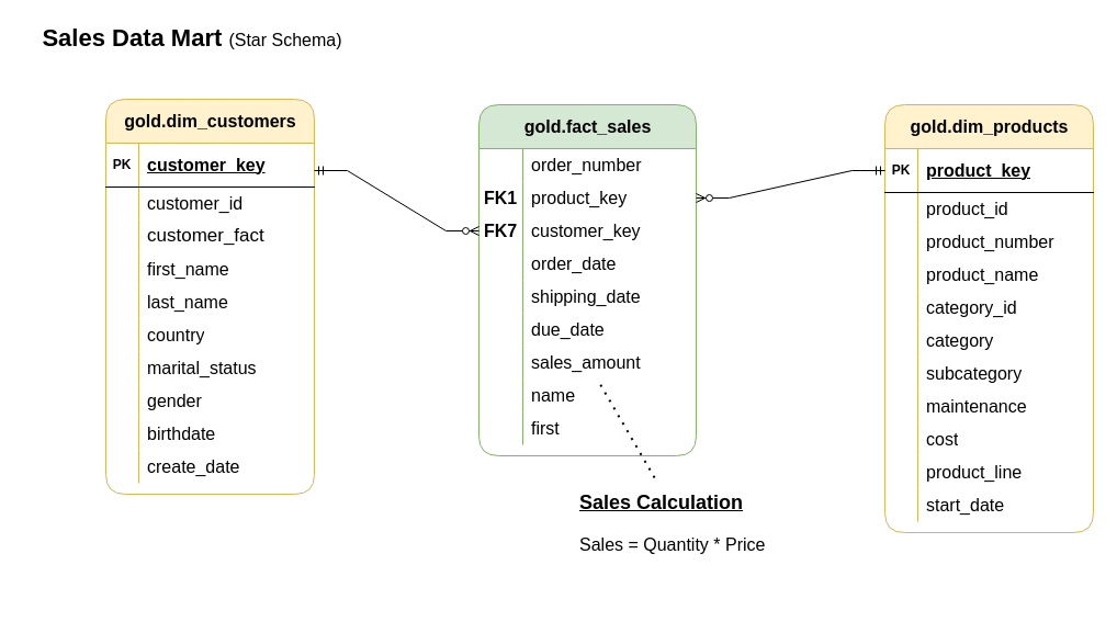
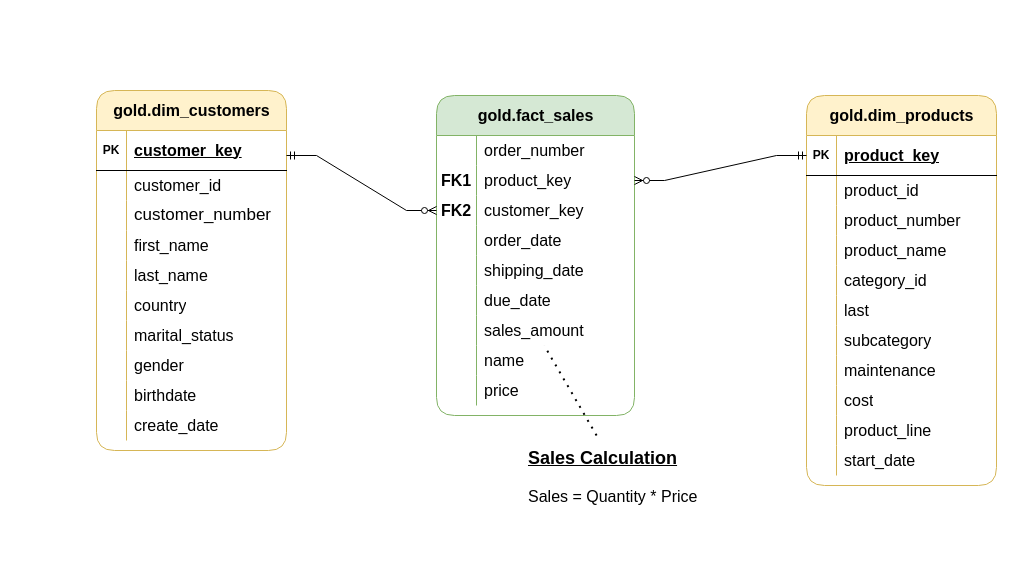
- <mxCell id="99" value="&lt;font style=&quot;&quot;&gt;&lt;b style=&quot;font-size: 22px;&quot;&gt;Sales Data Mart &lt;/b&gt;&lt;font style=&quot;font-size: 16px;&quot;&gt;(Star Schema)&lt;/font&gt;&lt;/font&gt;" style="text;html=1;align=center;verticalAlign=middle;whiteSpace=wrap;rounded=0;" vertex="1" parent="1"><mxGeometry x="20" y="20" width="310" height="30" as="geometry" /></mxCell>
- <mxCell id="75" value="&lt;b&gt;&lt;font style=&quot;font-size: 16px;&quot;&gt;FK7&lt;/font&gt;&lt;/b&gt;" style="shape=partialRectangle;connectable=0;fillColor=none;top=0;left=0;bottom=0;right=0;editable=1;overflow=hidden;whiteSpace=wrap;html=1;" vertex="1" parent="74"><mxGeometry width="40" height="30" as="geometry"><mxRectangle width="40" height="30" as="alternateBounds" /></mxGeometry></mxCell>
+ <mxCell id="75" value="&lt;b&gt;&lt;font style=&quot;font-size: 16px;&quot;&gt;FK2&lt;/font&gt;&lt;/b&gt;" style="shape=partialRectangle;connectable=0;fillColor=none;top=0;left=0;bottom=0;right=0;editable=1;overflow=hidden;whiteSpace=wrap;html=1;" vertex="1" parent="74"><mxGeometry width="40" height="30" as="geometry"><mxRectangle width="40" height="30" as="alternateBounds" /></mxGeometry></mxCell>
- <mxCell id="11" value="&lt;font style=&quot;font-size: 17px;&quot;&gt;customer_fact&lt;/font&gt;" style="shape=partialRectangle;connectable=0;fillColor=none;top=0;left=0;bottom=0;right=0;align=left;spacingLeft=6;overflow=hidden;whiteSpace=wrap;html=1;" vertex="1" parent="9"><mxGeometry x="30" width="160" height="30" as="geometry"><mxRectangle width="160" height="30" as="alternateBounds" /></mxGeometry></mxCell>
+ <mxCell id="11" value="&lt;font style=&quot;font-size: 17px;&quot;&gt;customer_number&lt;/font&gt;" style="shape=partialRectangle;connectable=0;fillColor=none;top=0;left=0;bottom=0;right=0;align=left;spacingLeft=6;overflow=hidden;whiteSpace=wrap;html=1;" vertex="1" parent="9"><mxGeometry x="30" width="160" height="30" as="geometry"><mxRectangle width="160" height="30" as="alternateBounds" /></mxGeometry></mxCell>
- <mxCell id="51" value="&lt;font style=&quot;font-size: 16px;&quot;&gt;category&lt;/font&gt;" style="shape=partialRectangle;connectable=0;fillColor=none;top=0;left=0;bottom=0;right=0;align=left;spacingLeft=6;overflow=hidden;whiteSpace=wrap;html=1;" vertex="1" parent="49"><mxGeometry x="30" width="160" height="30" as="geometry"><mxRectangle width="160" height="30" as="alternateBounds" /></mxGeometry></mxCell>
+ <mxCell id="51" value="&lt;font style=&quot;font-size: 16px;&quot;&gt;last&lt;/font&gt;" style="shape=partialRectangle;connectable=0;fillColor=none;top=0;left=0;bottom=0;right=0;align=left;spacingLeft=6;overflow=hidden;whiteSpace=wrap;html=1;" vertex="1" parent="49"><mxGeometry x="30" width="160" height="30" as="geometry"><mxRectangle width="160" height="30" as="alternateBounds" /></mxGeometry></mxCell>
- <mxCell id="94" value="&lt;font style=&quot;font-size: 16px;&quot;&gt;first&lt;/font&gt;" style="shape=partialRectangle;connectable=0;fillColor=none;top=0;left=0;bottom=0;right=0;align=left;spacingLeft=6;overflow=hidden;whiteSpace=wrap;html=1;" vertex="1" parent="92"><mxGeometry x="40" width="158" height="30" as="geometry"><mxRectangle width="158" height="30" as="alternateBounds" /></mxGeometry></mxCell>
+ <mxCell id="94" value="&lt;font style=&quot;font-size: 16px;&quot;&gt;price&lt;/font&gt;" style="shape=partialRectangle;connectable=0;fillColor=none;top=0;left=0;bottom=0;right=0;align=left;spacingLeft=6;overflow=hidden;whiteSpace=wrap;html=1;" vertex="1" parent="92"><mxGeometry x="40" width="158" height="30" as="geometry"><mxRectangle width="158" height="30" as="alternateBounds" /></mxGeometry></mxCell>
